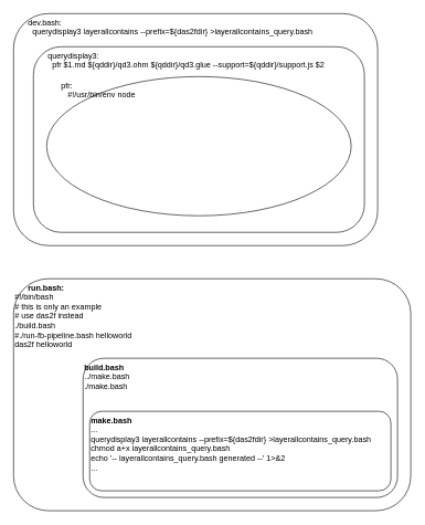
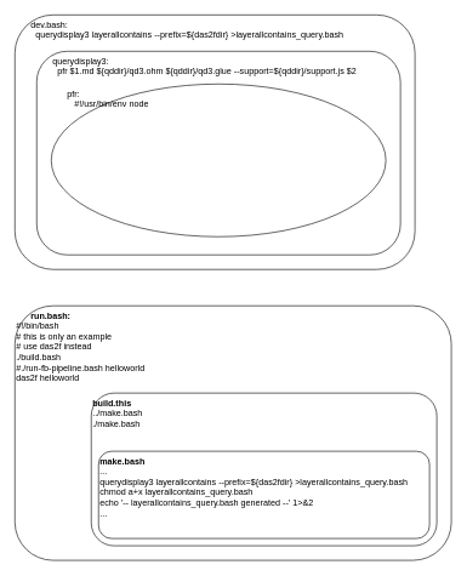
- <mxCell id="6" value="&lt;b&gt;build.bash&lt;br&gt;&lt;/b&gt;&lt;div&gt;../make.bash&lt;/div&gt;&lt;div&gt;./make.bash&lt;/div&gt;" style="rounded=1;whiteSpace=wrap;html=1;align=left;verticalAlign=top;" vertex="1" parent="1"><mxGeometry x="125" y="540" width="475" height="210" as="geometry" /></mxCell>
+ <mxCell id="6" value="&lt;b&gt;build.this&lt;br&gt;&lt;/b&gt;&lt;div&gt;../make.bash&lt;/div&gt;&lt;div&gt;./make.bash&lt;/div&gt;" style="rounded=1;whiteSpace=wrap;html=1;align=left;verticalAlign=top;" vertex="1" parent="1"><mxGeometry x="125" y="540" width="475" height="210" as="geometry" /></mxCell>
